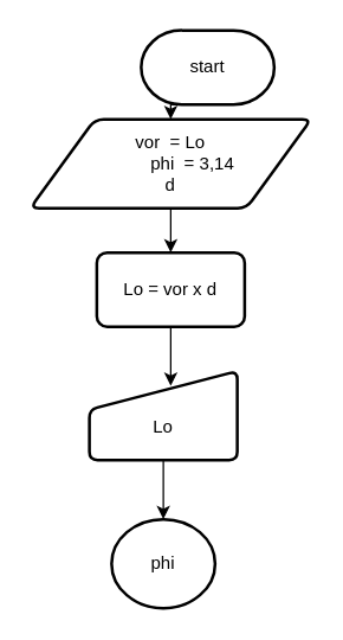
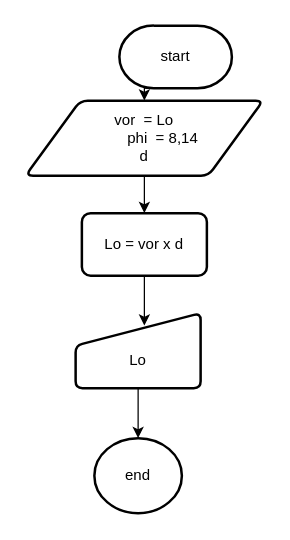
- <mxCell id="5" value="&lt;div&gt;vor&amp;nbsp; = Lo &lt;br&gt;&lt;/div&gt;&lt;div&gt;&amp;nbsp;&amp;nbsp;&amp;nbsp;&amp;nbsp;&amp;nbsp;&amp;nbsp;&amp;nbsp;&amp;nbsp; phi&amp;nbsp; = 3,14&lt;/div&gt;&lt;div&gt;d&lt;br&gt;&lt;/div&gt;" style="shape=parallelogram;html=1;strokeWidth=2;perimeter=parallelogramPerimeter;whiteSpace=wrap;rounded=1;arcSize=12;size=0.23;" vertex="1" parent="1"><mxGeometry x="20" y="80" width="190" height="60" as="geometry" /></mxCell>
+ <mxCell id="5" value="&lt;div&gt;vor&amp;nbsp; = Lo &lt;br&gt;&lt;/div&gt;&lt;div&gt;&amp;nbsp;&amp;nbsp;&amp;nbsp;&amp;nbsp;&amp;nbsp;&amp;nbsp;&amp;nbsp;&amp;nbsp; phi&amp;nbsp; = 8,14&lt;/div&gt;&lt;div&gt;d&lt;br&gt;&lt;/div&gt;" style="shape=parallelogram;html=1;strokeWidth=2;perimeter=parallelogramPerimeter;whiteSpace=wrap;rounded=1;arcSize=12;size=0.23;" vertex="1" parent="1"><mxGeometry x="20" y="80" width="190" height="60" as="geometry" /></mxCell>
- <mxCell id="10" value="phi " style="strokeWidth=2;html=1;shape=mxgraph.flowchart.start_2;whiteSpace=wrap;" vertex="1" parent="1"><mxGeometry x="75" y="350" width="70" height="60" as="geometry" /></mxCell>
+ <mxCell id="10" value="end " style="strokeWidth=2;html=1;shape=mxgraph.flowchart.start_2;whiteSpace=wrap;" vertex="1" parent="1"><mxGeometry x="75" y="350" width="70" height="60" as="geometry" /></mxCell>
